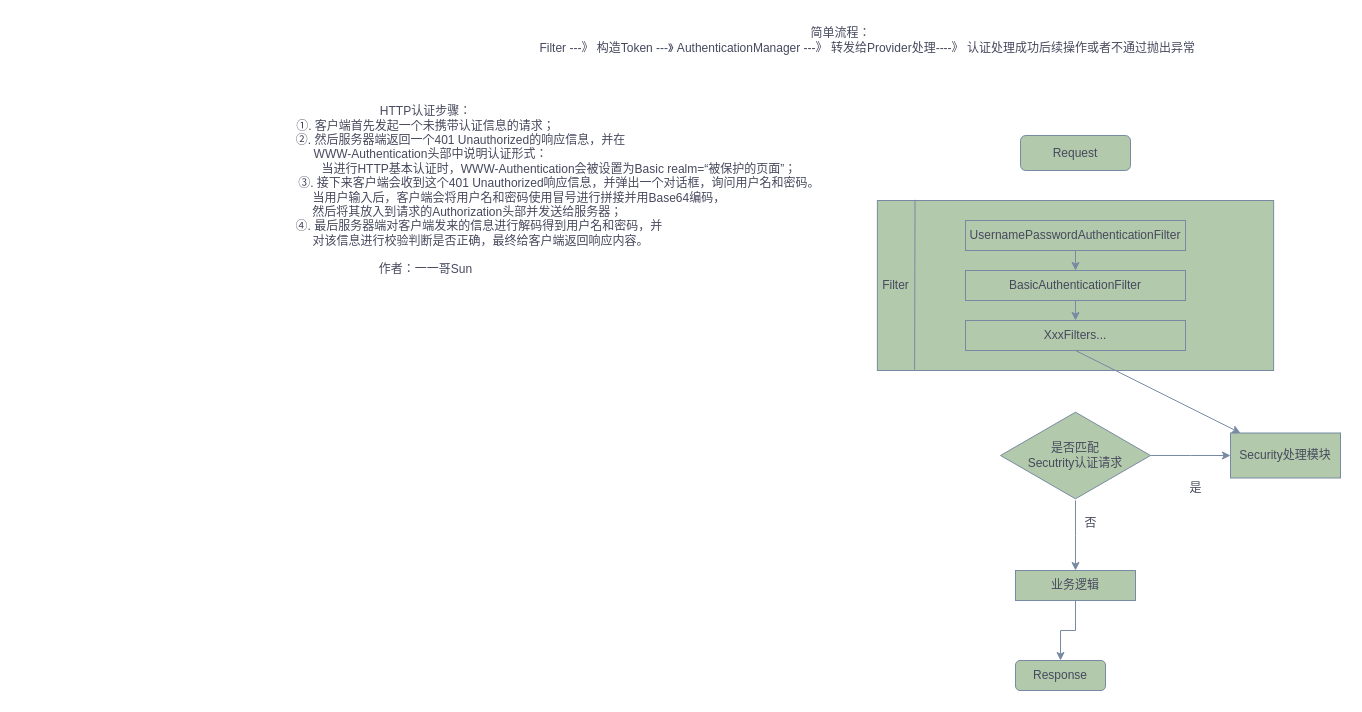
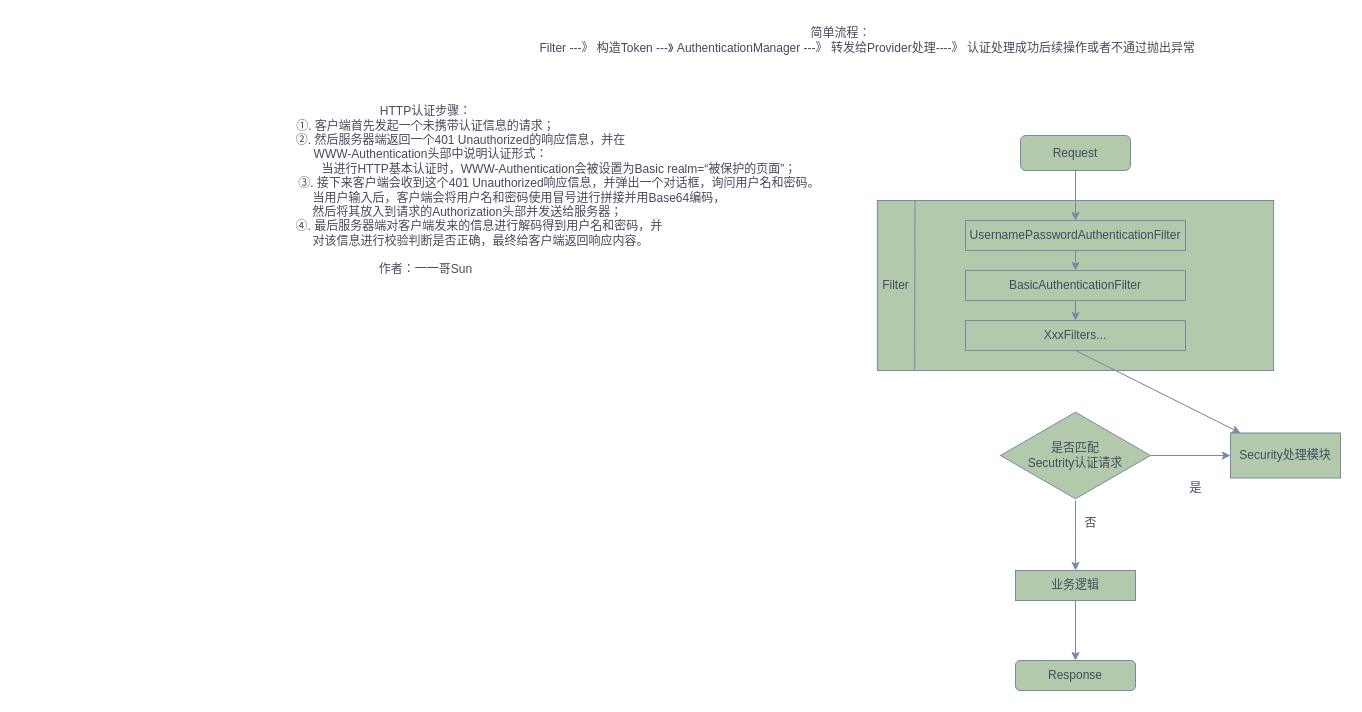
+ <mxCell id="9" value="" style="endArrow=classic;html=1;rounded=0;exitX=0.5;exitY=1;exitDx=0;exitDy=0;labelBackgroundColor=none;strokeColor=#788AA3;fontColor=default;" edge="1" parent="1" source="2" target="5"><mxGeometry width="50" height="50" relative="1" as="geometry"><mxPoint x="970" y="390" as="sourcePoint" /><mxPoint x="1020" y="340" as="targetPoint" /></mxGeometry></mxCell>
- <mxCell id="21" value="Response" style="rounded=1;whiteSpace=wrap;html=1;labelBackgroundColor=none;fillColor=#B2C9AB;strokeColor=#788AA3;fontColor=#46495D;" vertex="1" parent="1"><mxGeometry x="1015" y="660" width="90" height="30" as="geometry" /></mxCell>
+ <mxCell id="21" value="Response" style="rounded=1;whiteSpace=wrap;html=1;labelBackgroundColor=none;fillColor=#B2C9AB;strokeColor=#788AA3;fontColor=#46495D;" vertex="1" parent="1"><mxGeometry x="1015" y="660" width="120" height="30" as="geometry" /></mxCell>
